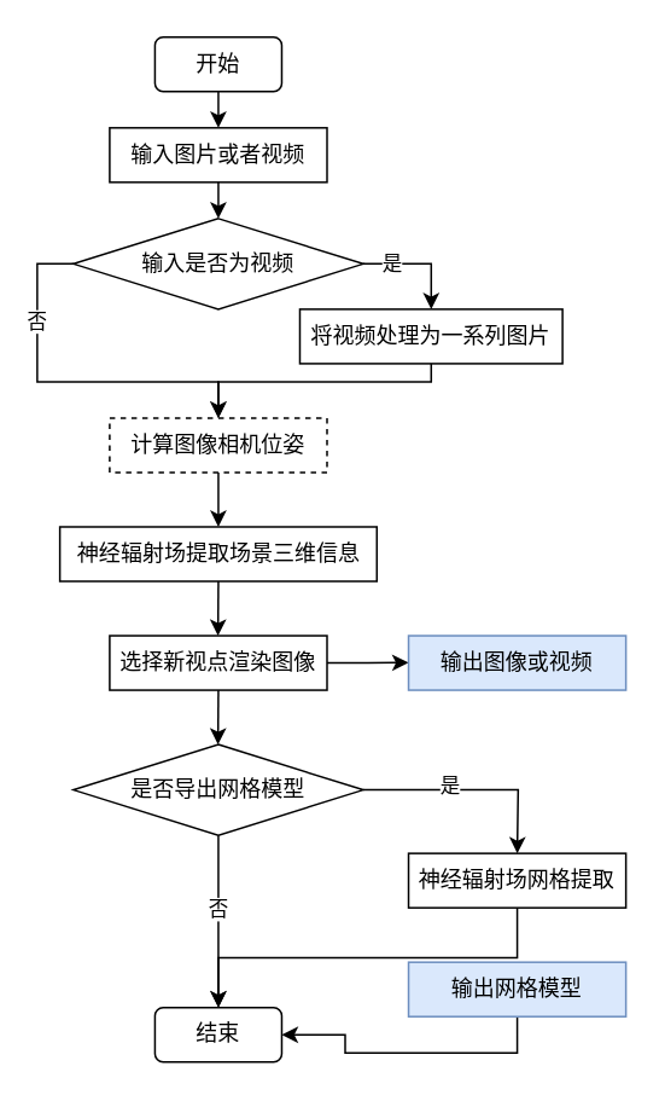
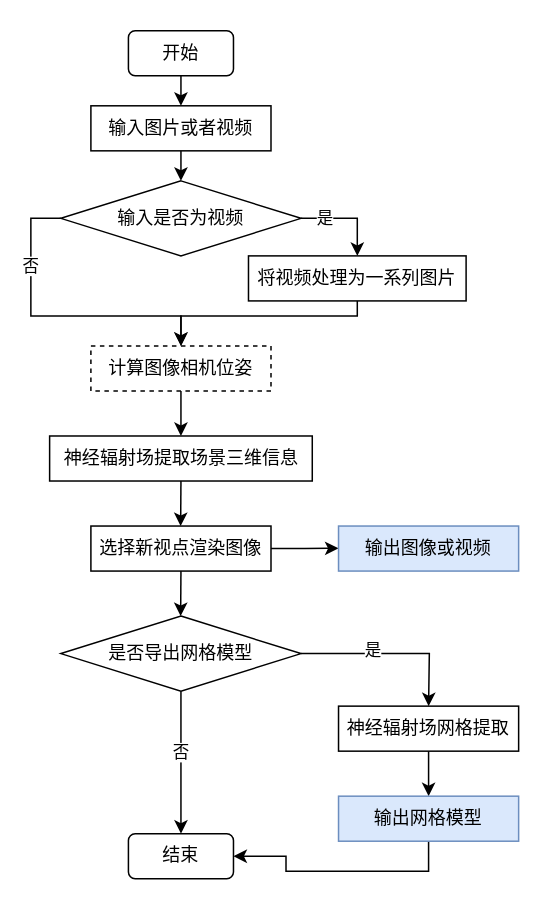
- <mxCell id="28" style="edgeStyle=orthogonalEdgeStyle;rounded=0;orthogonalLoop=1;jettySize=auto;html=1;exitX=0.5;exitY=1;exitDx=0;exitDy=0;" edge="1" parent="1" source="29" target="27"><mxGeometry relative="1" as="geometry" /></mxCell>
+ <mxCell id="28" style="edgeStyle=orthogonalEdgeStyle;rounded=0;orthogonalLoop=1;jettySize=auto;html=1;exitX=0.5;exitY=1;exitDx=0;exitDy=0;entryX=0.5;entryY=0;entryDx=0;entryDy=0;" edge="1" parent="1" source="29" target="31"><mxGeometry relative="1" as="geometry" /></mxCell>
